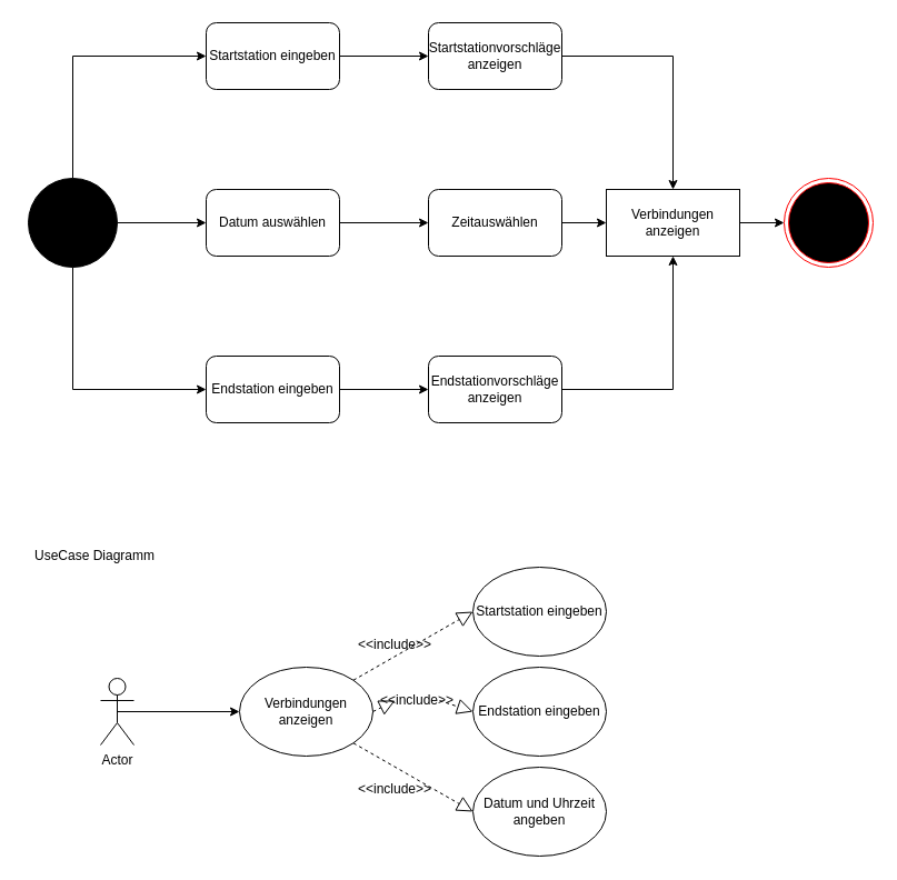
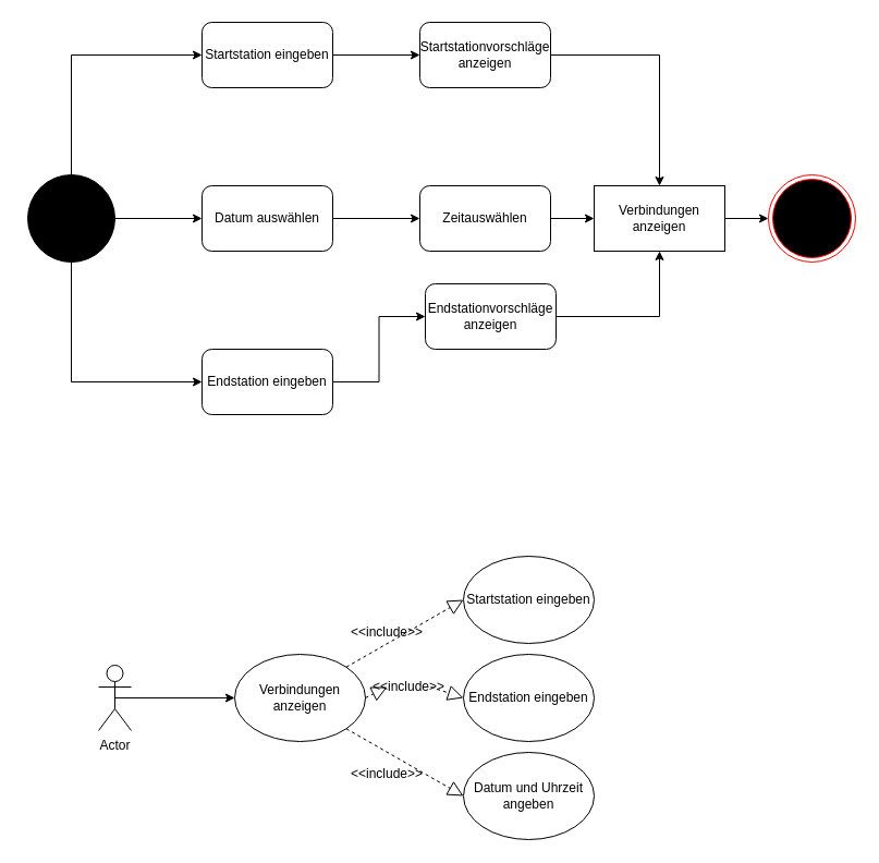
- <mxCell id="18" value="Endstationvorschläge anzeigen" style="rounded=1;whiteSpace=wrap;html=1;" parent="1" vertex="1"><mxGeometry x="385" y="320" width="120" height="60" as="geometry" /></mxCell>
+ <mxCell id="18" value="Endstationvorschläge anzeigen" style="rounded=1;whiteSpace=wrap;html=1;" parent="1" vertex="1"><mxGeometry x="390" y="260" width="120" height="60" as="geometry" /></mxCell>
- <mxCell id="21" value="UseCase Diagramm" style="text;html=1;strokeColor=none;fillColor=none;align=center;verticalAlign=middle;whiteSpace=wrap;rounded=0;" parent="1" vertex="1"><mxGeometry x="20" y="490" width="130" height="20" as="geometry" /></mxCell>
